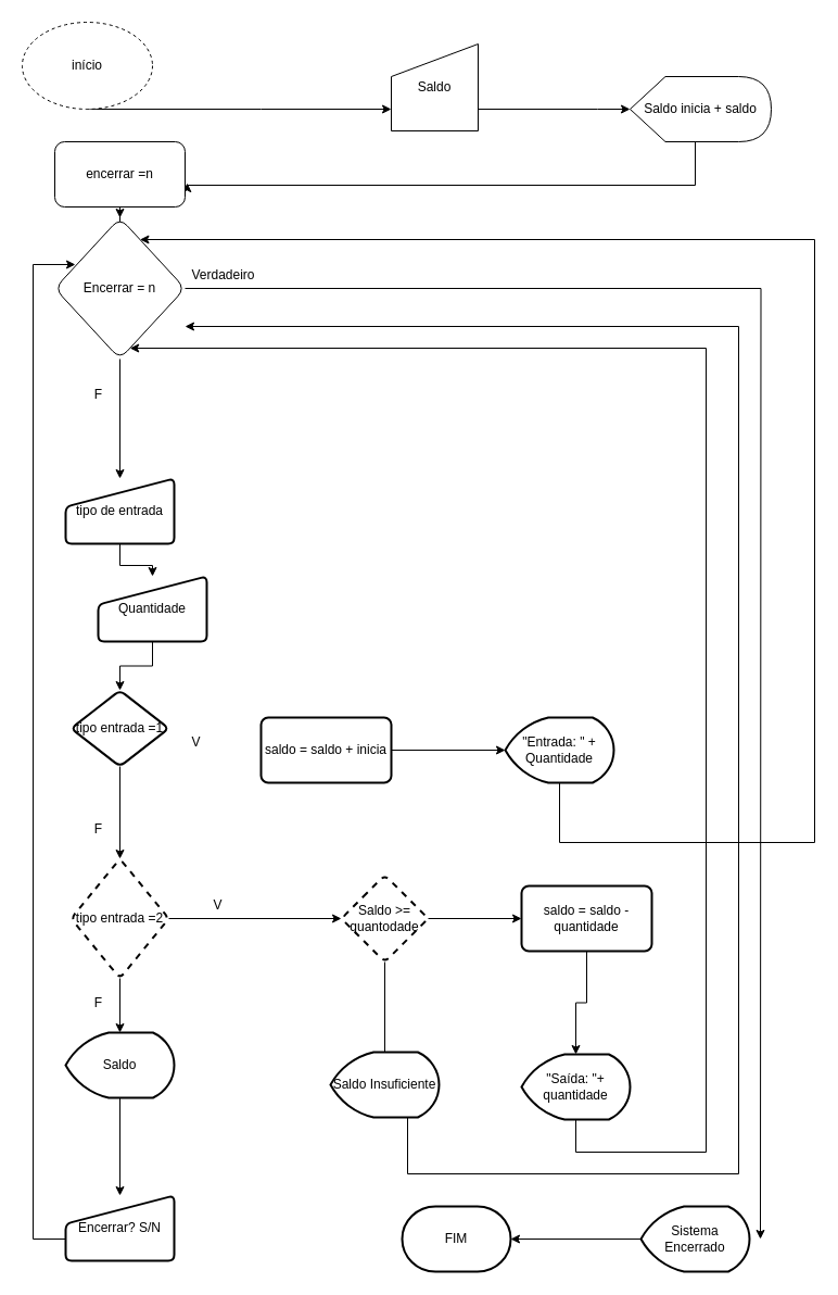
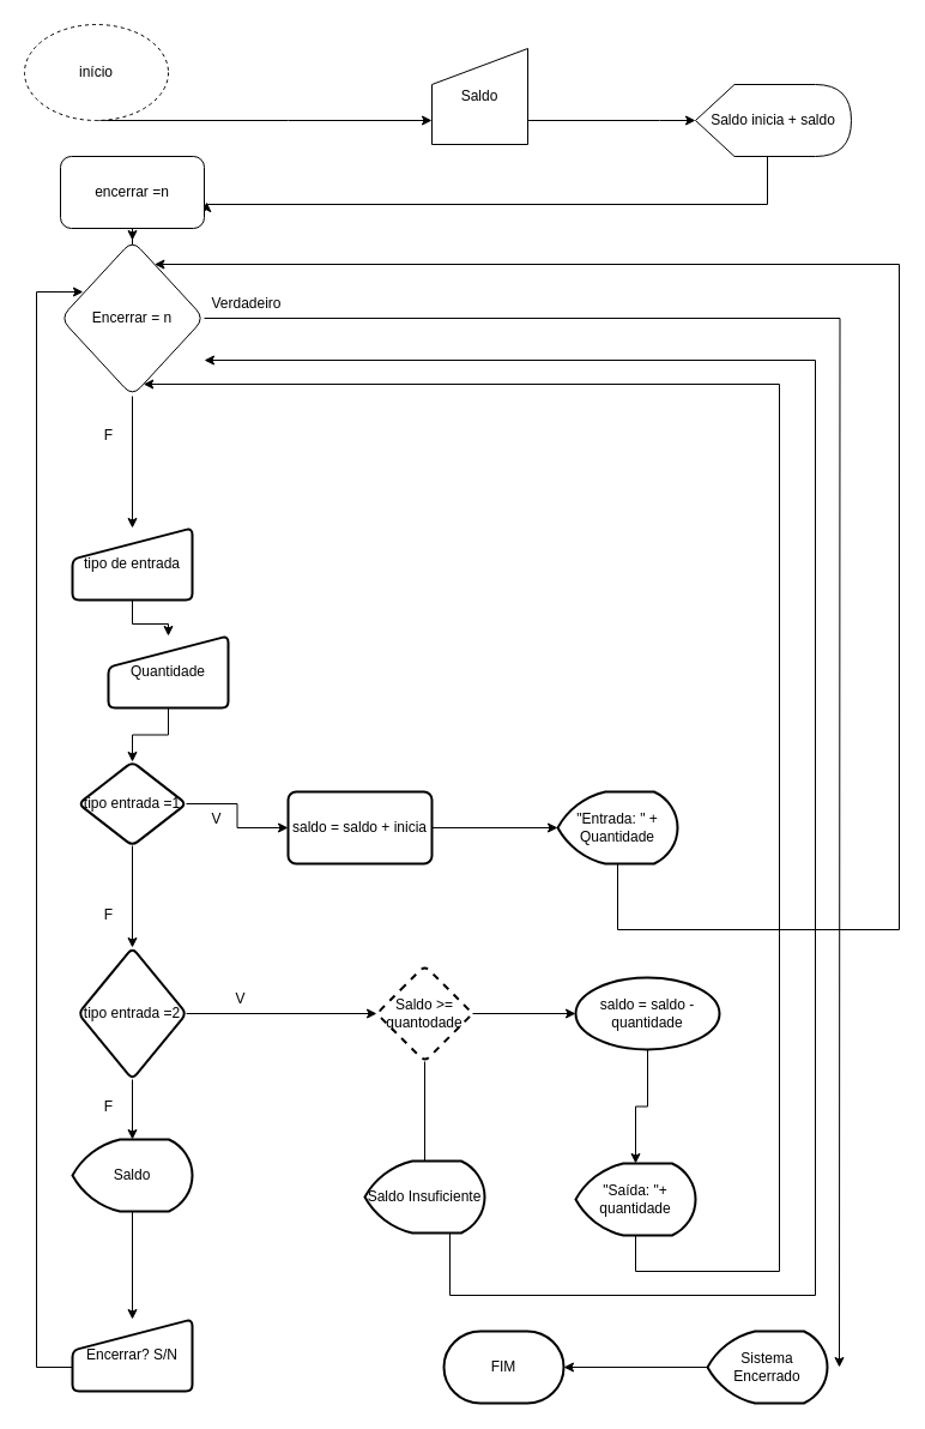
+ <mxCell id="17" value="" style="edgeStyle=orthogonalEdgeStyle;rounded=0;orthogonalLoop=1;jettySize=auto;html=1;" parent="1" source="19" target="21" edge="1"><mxGeometry relative="1" as="geometry" /></mxCell>
- <mxCell id="26" value="tipo entrada =2" style="rhombus;whiteSpace=wrap;html=1;strokeWidth=2;rounded=1;arcSize=11;dashed=1;" parent="1" vertex="1"><mxGeometry x="65" y="790" width="90" height="110" as="geometry" /></mxCell>
+ <mxCell id="26" value="tipo entrada =2" style="rhombus;whiteSpace=wrap;html=1;strokeWidth=2;rounded=1;arcSize=11;" parent="1" vertex="1"><mxGeometry x="65" y="790" width="90" height="110" as="geometry" /></mxCell>
- <mxCell id="31" value="saldo = saldo - quantidade" style="whiteSpace=wrap;html=1;strokeWidth=2;rounded=1;arcSize=11;" parent="1" vertex="1"><mxGeometry x="480" y="815" width="120" height="60" as="geometry" /></mxCell>
+ <mxCell id="31" value="saldo = saldo - quantidade" style="ellipse;whiteSpace=wrap;html=1;strokeWidth=2;arcSize=11;" parent="1" vertex="1"><mxGeometry x="480" y="815" width="120" height="60" as="geometry" /></mxCell>
